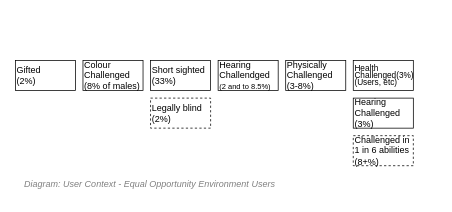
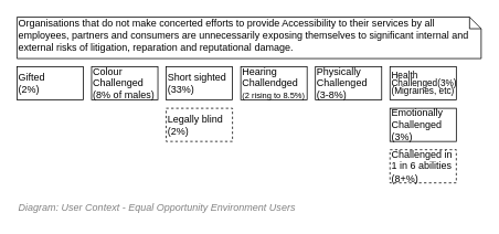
+ <mxCell id="7" value="Organisations that do not make concerted efforts to provide Accessibility to their services by all employees, partners and consumers are unnecessarily exposing themselves to significant internal and external risks of litigation, reparation and reputational damage." style="shape=note;whiteSpace=wrap;html=1;size=14;verticalAlign=top;align=left;spacingTop=-6;rounded=0;strokeColor=#000000;fillColor=none;fontFamily=Helvetica;fontSize=12;fontColor=#000000;" vertex="1" parent="1"><mxGeometry x="20" y="20" width="560" height="50" as="geometry" /></mxCell>
- <mxCell id="4" value="Hearing Challendged &lt;font style=&quot;font-size: 10px&quot;&gt;(2 and to 8.5%)&lt;/font&gt;" style="rounded=0;whiteSpace=wrap;html=1;strokeColor=#000000;fillColor=none;fontFamily=Helvetica;fontSize=12;fontColor=#000000;align=left;" vertex="1" parent="1"><mxGeometry x="290" y="80" width="80" height="40" as="geometry" /></mxCell>
+ <mxCell id="4" value="Hearing Challendged &lt;font style=&quot;font-size: 10px&quot;&gt;(2 rising to 8.5%)&lt;/font&gt;" style="rounded=0;whiteSpace=wrap;html=1;strokeColor=#000000;fillColor=none;fontFamily=Helvetica;fontSize=12;fontColor=#000000;align=left;" vertex="1" parent="1"><mxGeometry x="290" y="80" width="80" height="40" as="geometry" /></mxCell>
- <mxCell id="8" value="&lt;p style=&quot;line-height: 90% ; font-size: 11px&quot;&gt;&lt;font style=&quot;font-size: 11px&quot;&gt;Health&lt;br&gt;&lt;/font&gt;&lt;span&gt;Challenged&lt;/span&gt;(3%)&lt;span&gt;&lt;br&gt;(Users, etc)&lt;/span&gt;&lt;/p&gt;" style="rounded=0;whiteSpace=wrap;html=1;strokeColor=#000000;fillColor=none;fontFamily=Helvetica;fontSize=12;fontColor=#000000;align=left;" vertex="1" parent="1"><mxGeometry x="470" y="80" width="80" height="40" as="geometry" /></mxCell>
+ <mxCell id="8" value="&lt;p style=&quot;line-height: 90% ; font-size: 11px&quot;&gt;&lt;font style=&quot;font-size: 11px&quot;&gt;Health&lt;br&gt;&lt;/font&gt;&lt;span&gt;Challenged&lt;/span&gt;(3%)&lt;span&gt;&lt;br&gt;(Migraines, etc)&lt;/span&gt;&lt;/p&gt;" style="rounded=0;whiteSpace=wrap;html=1;strokeColor=#000000;fillColor=none;fontFamily=Helvetica;fontSize=12;fontColor=#000000;align=left;" vertex="1" parent="1"><mxGeometry x="470" y="80" width="80" height="40" as="geometry" /></mxCell>
- <mxCell id="9" value="Hearing Challenged&lt;br&gt;(3%)" style="rounded=0;whiteSpace=wrap;html=1;strokeColor=#000000;fillColor=none;fontFamily=Helvetica;fontSize=12;fontColor=#000000;align=left;" vertex="1" parent="1"><mxGeometry x="470" y="130" width="80" height="40" as="geometry" /></mxCell>
+ <mxCell id="9" value="Emotionally Challenged&lt;br&gt;(3%)" style="rounded=0;whiteSpace=wrap;html=1;strokeColor=#000000;fillColor=none;fontFamily=Helvetica;fontSize=12;fontColor=#000000;align=left;" vertex="1" parent="1"><mxGeometry x="470" y="130" width="80" height="40" as="geometry" /></mxCell>
- <mxCell id="13" value="&lt;font style=&quot;font-size: 12px ; font-weight: normal&quot;&gt;&lt;i&gt;Diagram: &lt;/i&gt;&lt;i&gt;User Context - Equal Opportunity Environment Users&lt;/i&gt;&lt;/font&gt;" style="text;strokeColor=none;fillColor=none;html=1;fontSize=10;fontStyle=1;verticalAlign=middle;align=left;shadow=0;glass=0;comic=0;opacity=30;fontColor=#808080;" vertex="1" parent="12"><mxGeometry x="30" y="235" width="520" height="20" as="geometry" /></mxCell>
+ <mxCell id="13" value="&lt;font style=&quot;font-size: 12px ; font-weight: normal&quot;&gt;&lt;i&gt;Diagram: &lt;/i&gt;&lt;i&gt;User Context - Equal Opportunity Environment Users&lt;/i&gt;&lt;/font&gt;" style="text;strokeColor=none;fillColor=none;html=1;fontSize=10;fontStyle=1;verticalAlign=middle;align=left;shadow=0;glass=0;comic=0;opacity=30;fontColor=#808080;" vertex="1" parent="12"><mxGeometry x="20" y="240" width="520" height="20" as="geometry" /></mxCell>
